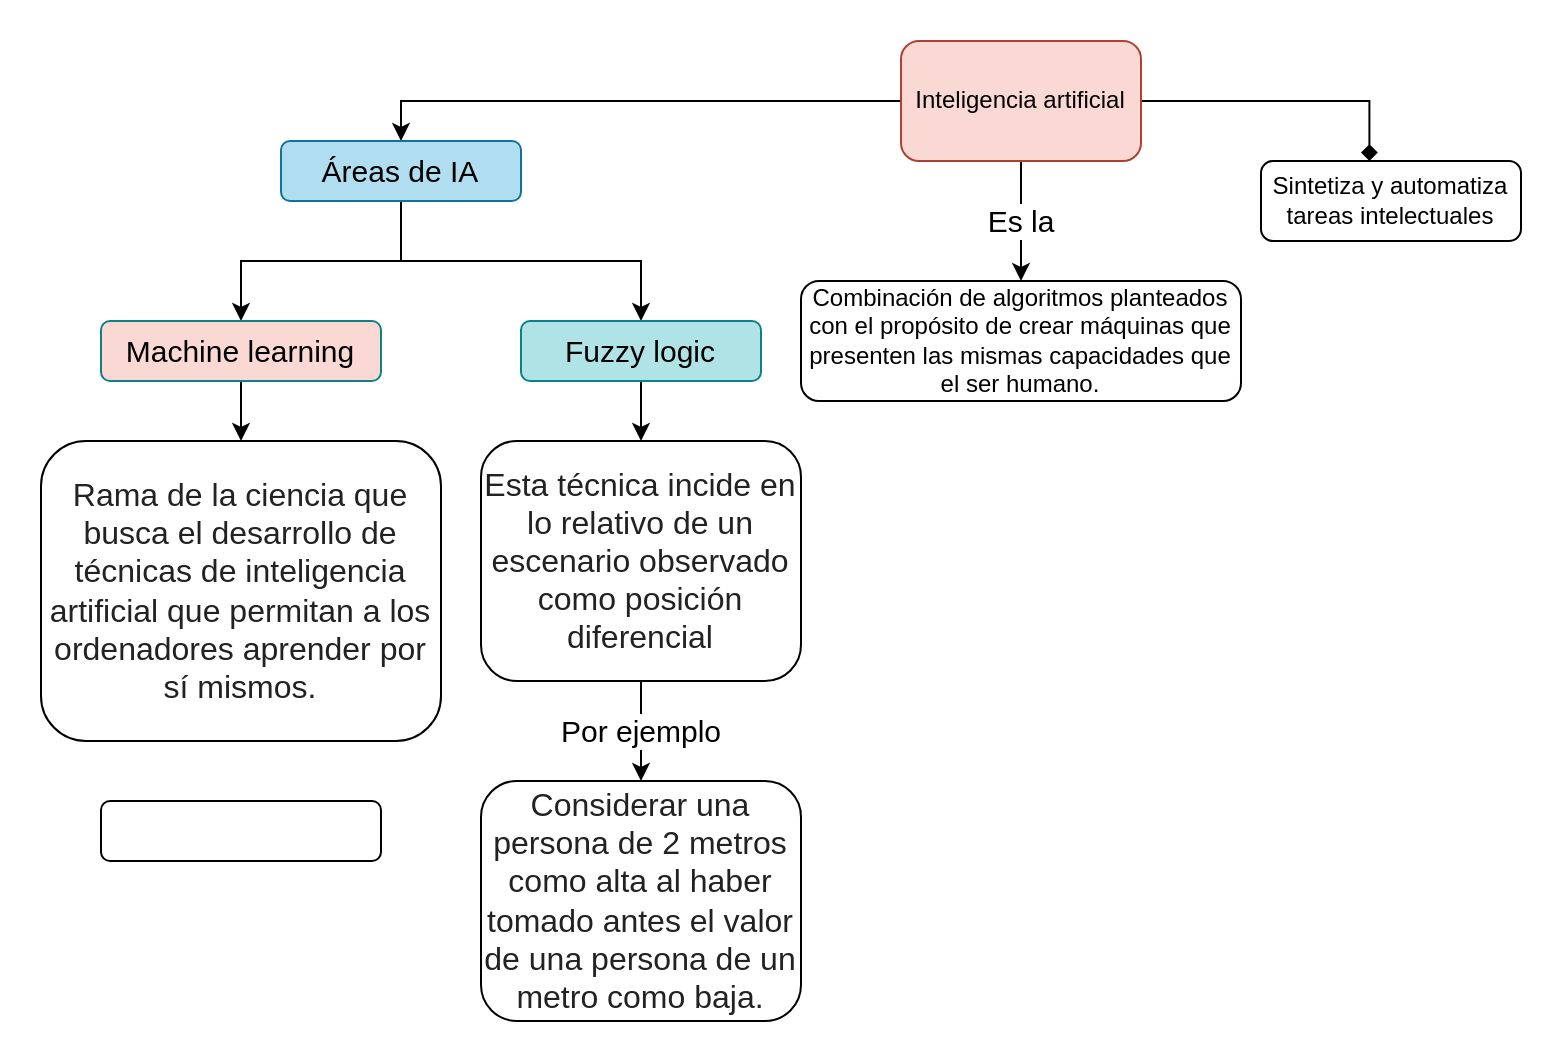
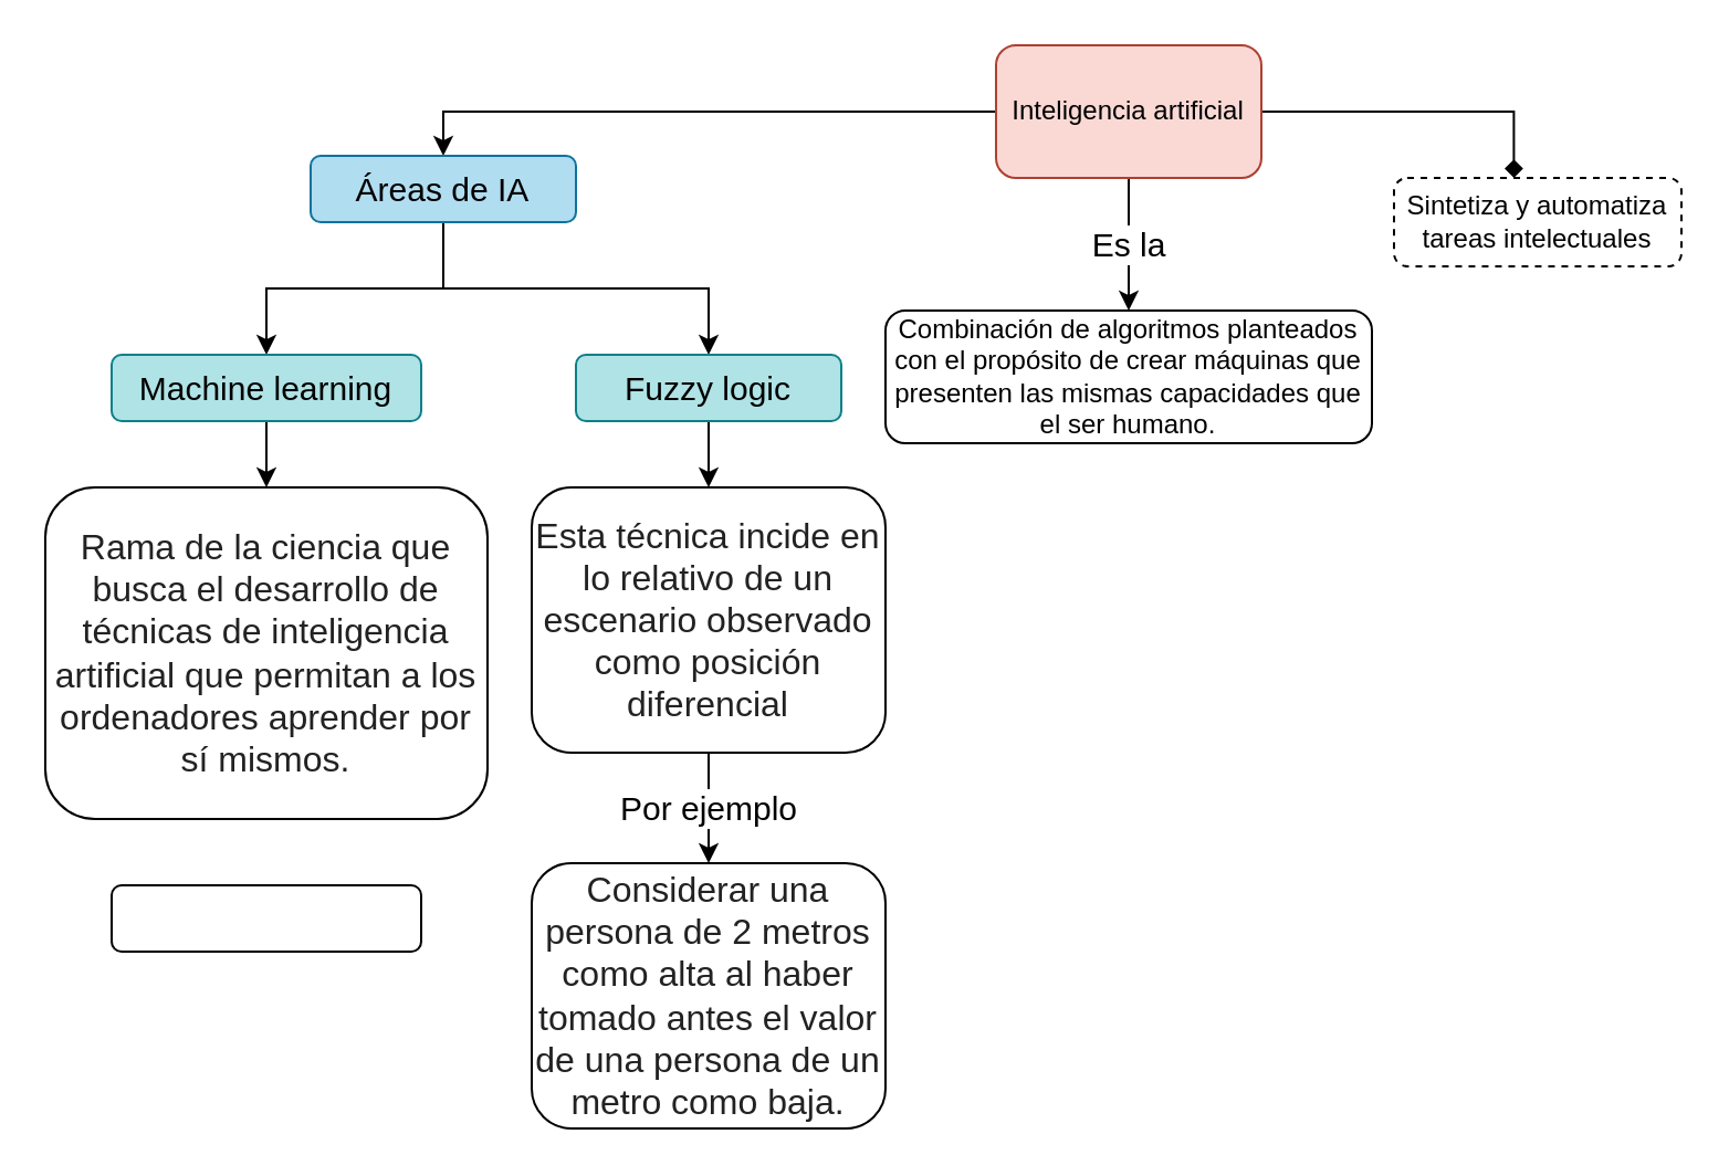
- <mxCell id="6" value="Sintetiza y automatiza tareas intelectuales" style="rounded=1;whiteSpace=wrap;html=1;" vertex="1" parent="1"><mxGeometry x="630" y="80" width="130" height="40" as="geometry" /></mxCell>
+ <mxCell id="6" value="Sintetiza y automatiza tareas intelectuales" style="rounded=1;whiteSpace=wrap;html=1;dashed=1;" vertex="1" parent="1"><mxGeometry x="630" y="80" width="130" height="40" as="geometry" /></mxCell>
- <mxCell id="12" value="Machine learning" style="rounded=1;whiteSpace=wrap;html=1;fontSize=15;fillColor=#fad9d5;strokeColor=#0e8088;" vertex="1" parent="1"><mxGeometry x="50" y="160" width="140" height="30" as="geometry" /></mxCell>
+ <mxCell id="12" value="Machine learning" style="rounded=1;whiteSpace=wrap;html=1;fontSize=15;fillColor=#b0e3e6;strokeColor=#0e8088;" vertex="1" parent="1"><mxGeometry x="50" y="160" width="140" height="30" as="geometry" /></mxCell>
